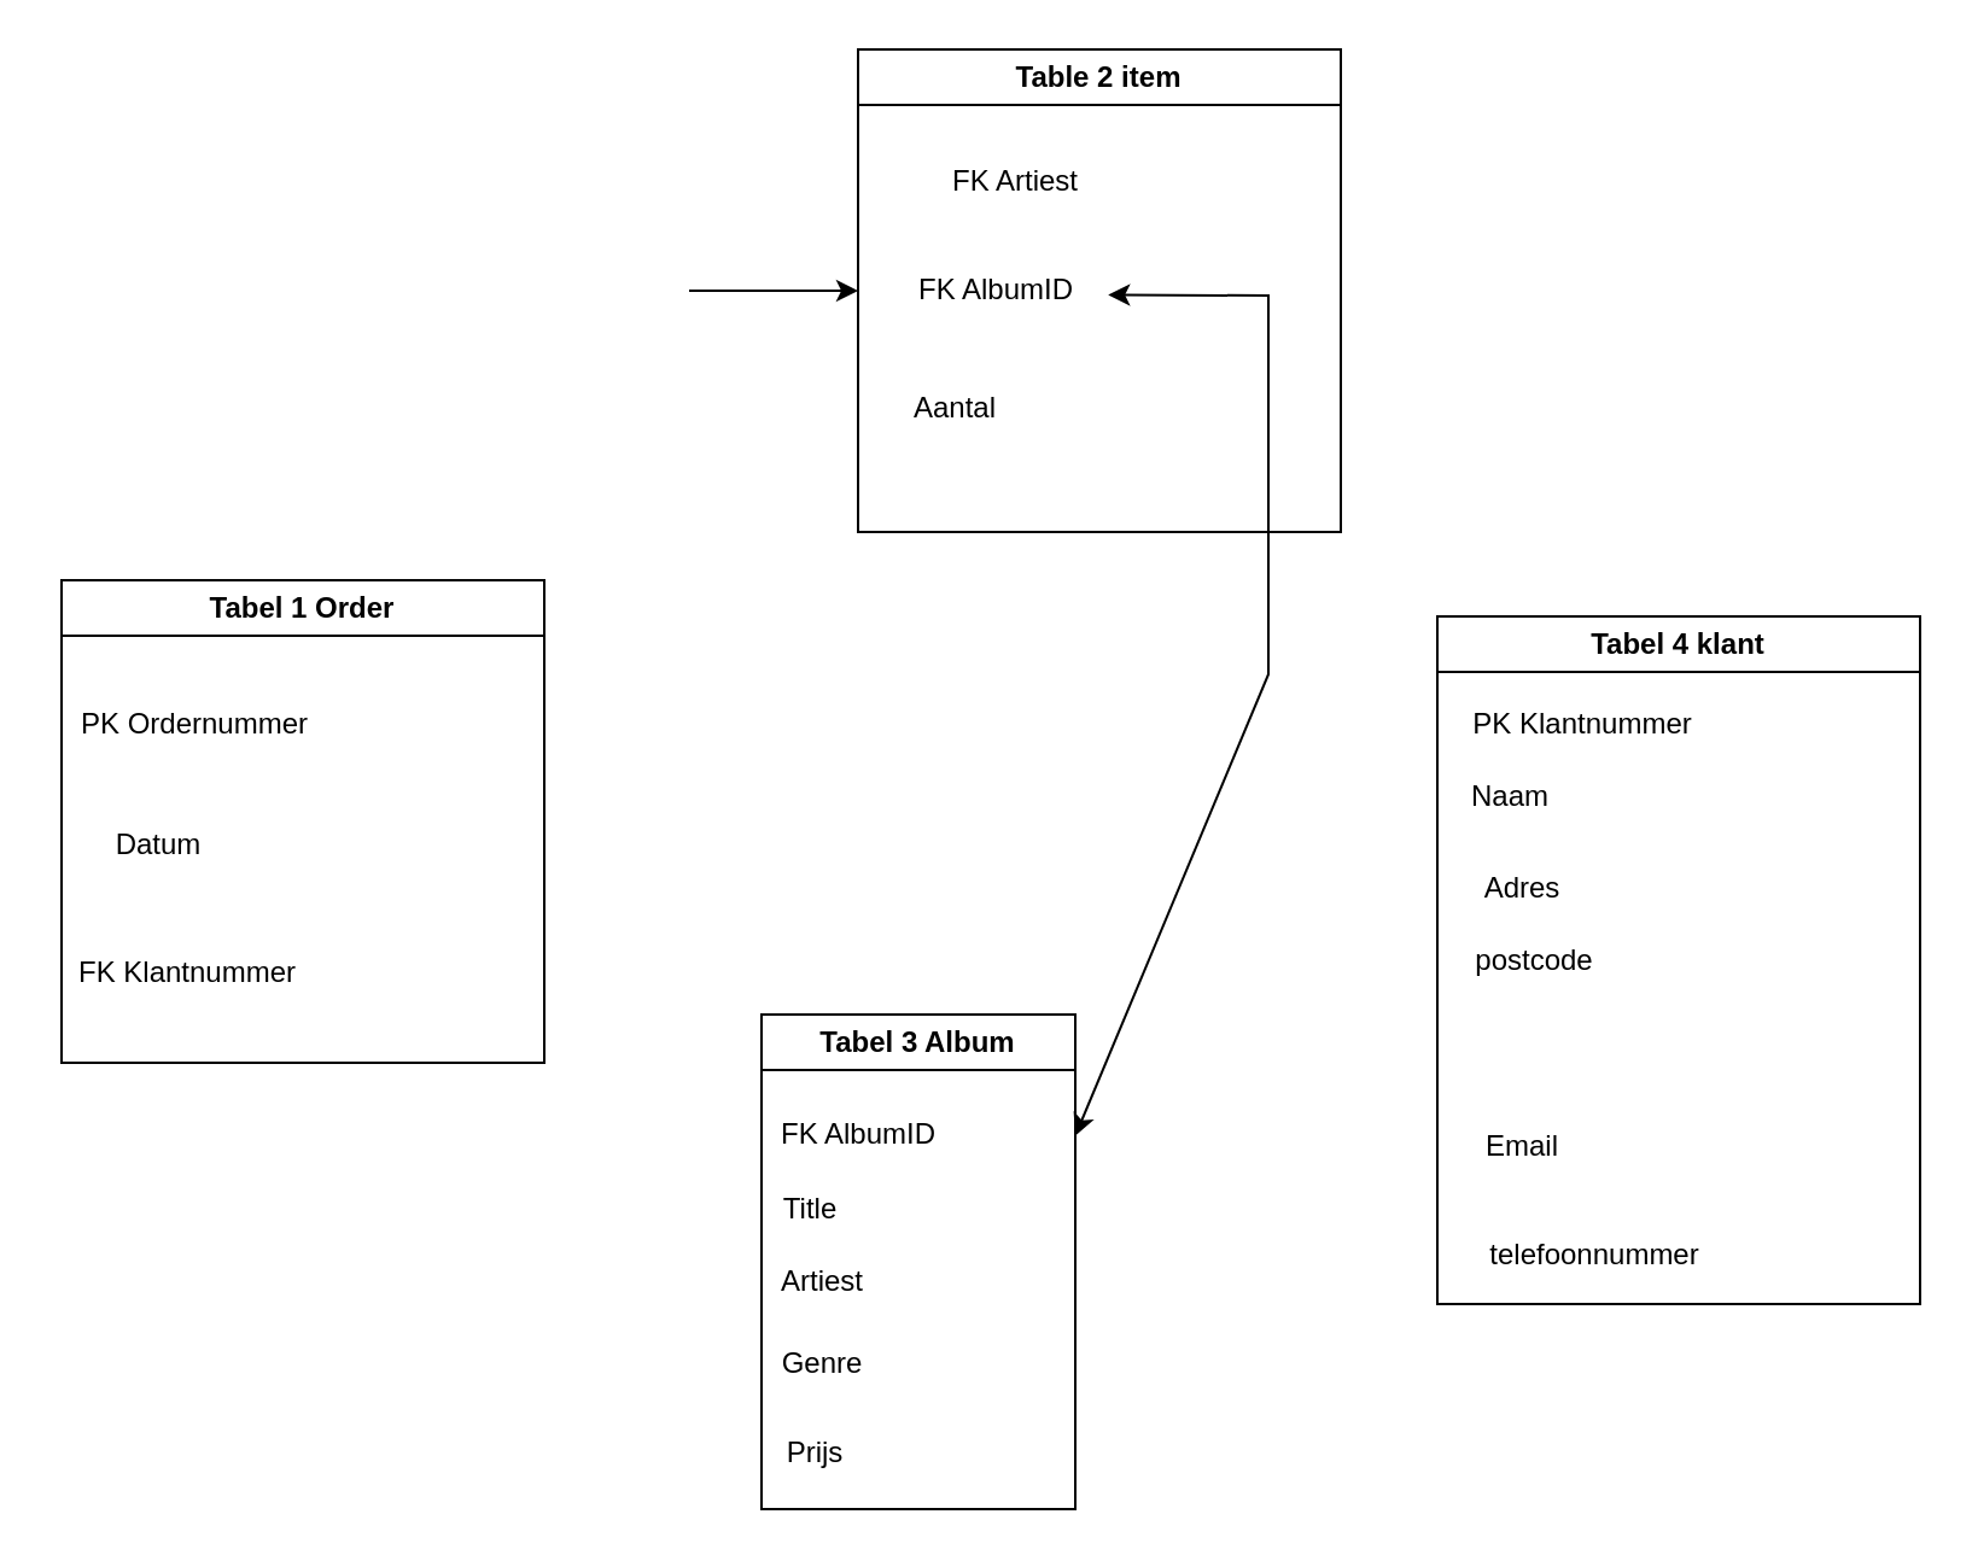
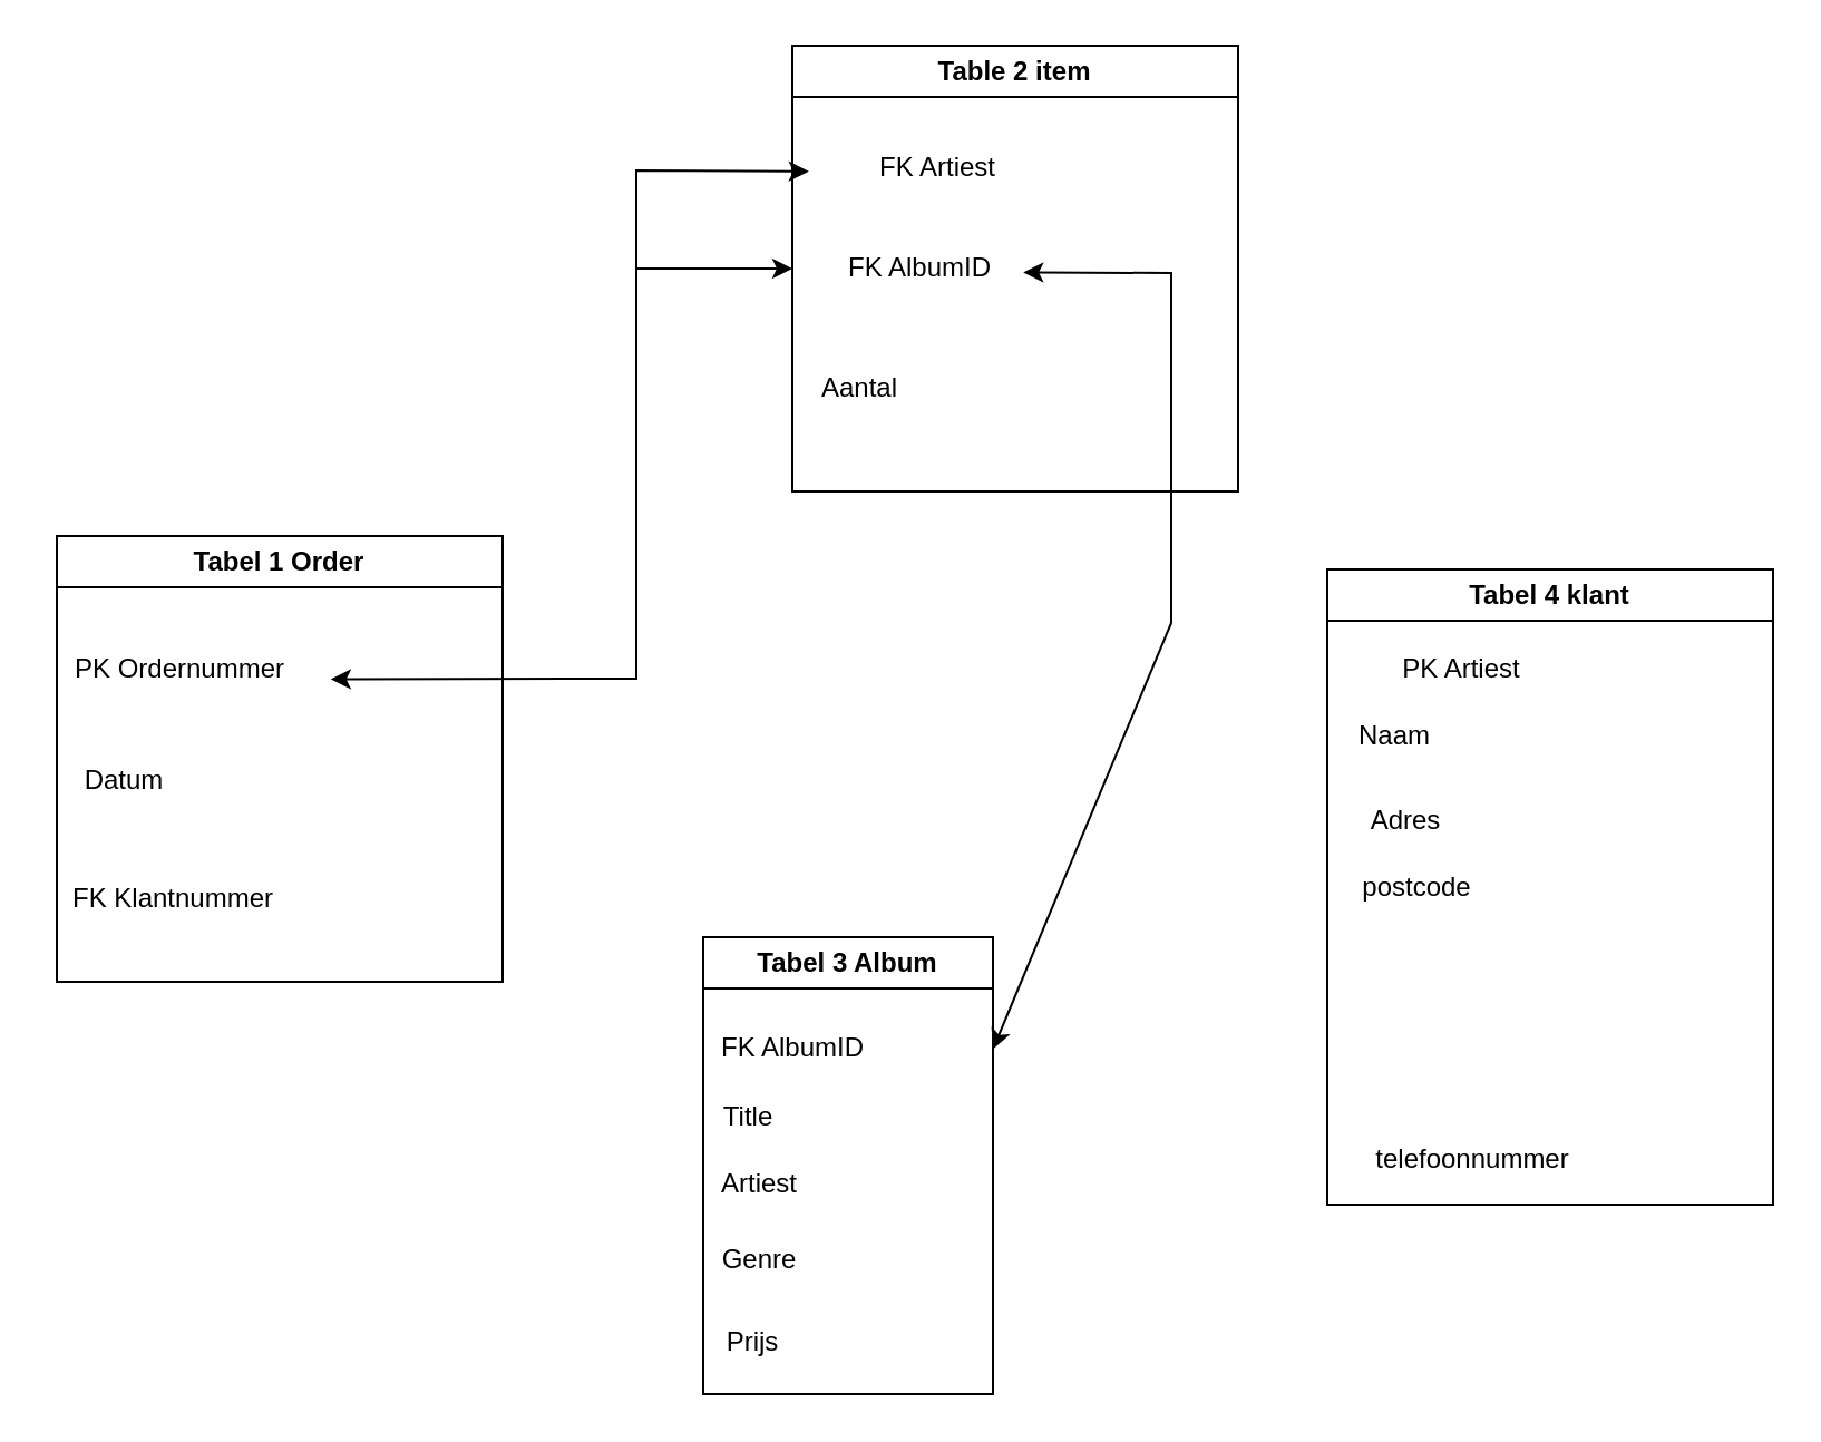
- <mxCell id="5" value="Aantal" style="text;html=1;align=center;verticalAlign=middle;resizable=0;points=[];autosize=1;strokeColor=none;fillColor=none;" vertex="1" parent="1"><mxGeometry x="365" y="154" width="60" height="30" as="geometry" /></mxCell>
+ <mxCell id="5" value="Aantal" style="text;html=1;align=center;verticalAlign=middle;resizable=0;points=[];autosize=1;strokeColor=none;fillColor=none;" vertex="1" parent="1"><mxGeometry x="355" y="159" width="60" height="30" as="geometry" /></mxCell>
+ <mxCell id="24" value="" style="endArrow=classic;startArrow=classic;html=1;rounded=0;entryX=0.02;entryY=0.546;entryDx=0;entryDy=0;entryPerimeter=0;exitX=1.066;exitY=0.641;exitDx=0;exitDy=0;exitPerimeter=0;" edge="1" parent="1" source="20" target="3"><mxGeometry width="50" height="50" relative="1" as="geometry"><mxPoint x="305" y="240" as="sourcePoint" /><mxPoint x="355" y="190" as="targetPoint" /><Array as="points"><mxPoint x="285" y="304" /><mxPoint x="285" y="76" /></Array></mxGeometry></mxCell>
- <mxCell id="7" value="PK Klantnummer" style="text;html=1;align=center;verticalAlign=middle;resizable=0;points=[];autosize=1;strokeColor=none;fillColor=none;" vertex="1" parent="6"><mxGeometry x="5" y="30" width="110" height="30" as="geometry" /></mxCell>
+ <mxCell id="7" value="PK Artiest" style="text;html=1;align=center;verticalAlign=middle;resizable=0;points=[];autosize=1;strokeColor=none;fillColor=none;" vertex="1" parent="6"><mxGeometry x="5" y="30" width="110" height="30" as="geometry" /></mxCell>
- <mxCell id="22" value="Datum" style="text;html=1;align=center;verticalAlign=middle;resizable=0;points=[];autosize=1;strokeColor=none;fillColor=none;" vertex="1" parent="1"><mxGeometry x="35" y="335" width="60" height="30" as="geometry" /></mxCell>
+ <mxCell id="22" value="Datum" style="text;html=1;align=center;verticalAlign=middle;resizable=0;points=[];autosize=1;strokeColor=none;fillColor=none;" vertex="1" parent="1"><mxGeometry x="25" y="335" width="60" height="30" as="geometry" /></mxCell>
- <mxCell id="12" value="Email" style="text;html=1;align=center;verticalAlign=middle;resizable=0;points=[];autosize=1;strokeColor=none;fillColor=none;" vertex="1" parent="6"><mxGeometry x="10" y="205" width="50" height="30" as="geometry" /></mxCell>
